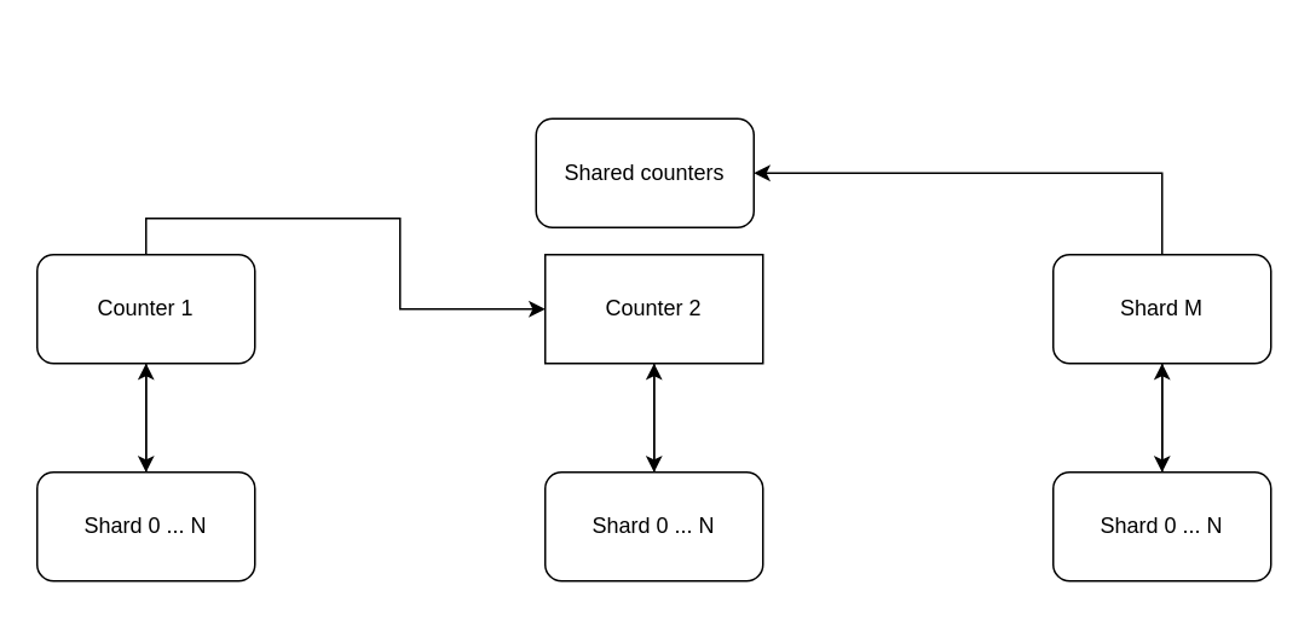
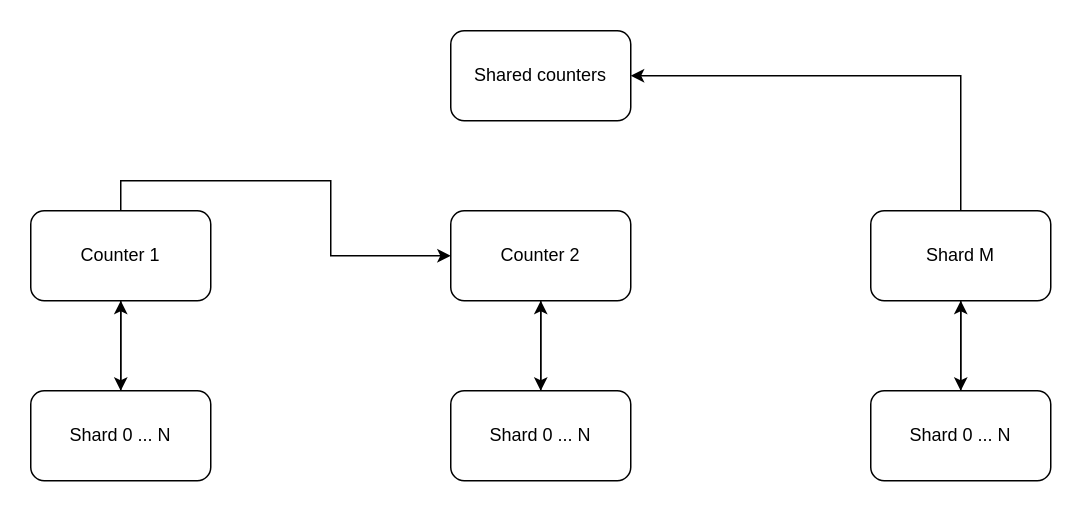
- <mxCell id="16" value="Shared counters" style="rounded=1;whiteSpace=wrap;html=1;" vertex="1" parent="1"><mxGeometry x="295" y="65" width="120" height="60" as="geometry" /></mxCell>
+ <mxCell id="16" value="Shared counters" style="rounded=1;whiteSpace=wrap;html=1;" vertex="1" parent="1"><mxGeometry x="300" y="20" width="120" height="60" as="geometry" /></mxCell>
- <mxCell id="6" value="Counter 2" style="whiteSpace=wrap;html=1;rounded=0;" vertex="1" parent="1"><mxGeometry x="300" y="140" width="120" height="60" as="geometry" /></mxCell>
+ <mxCell id="6" value="Counter 2" style="rounded=1;whiteSpace=wrap;html=1;" vertex="1" parent="1"><mxGeometry x="300" y="140" width="120" height="60" as="geometry" /></mxCell>
